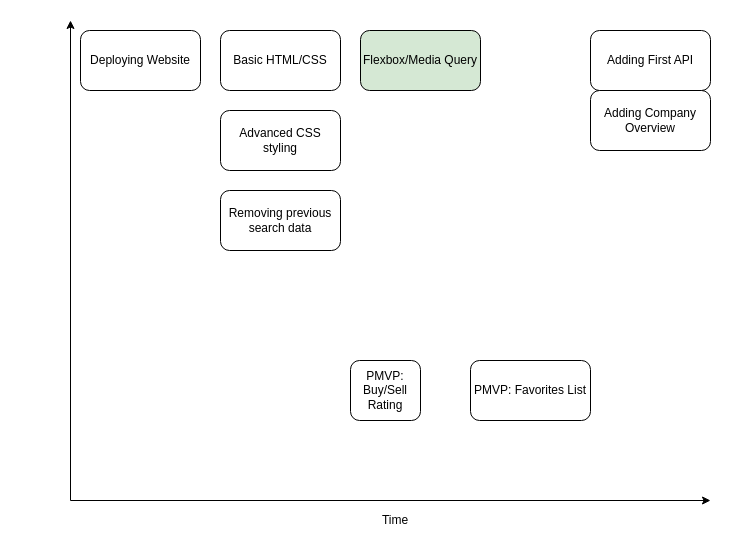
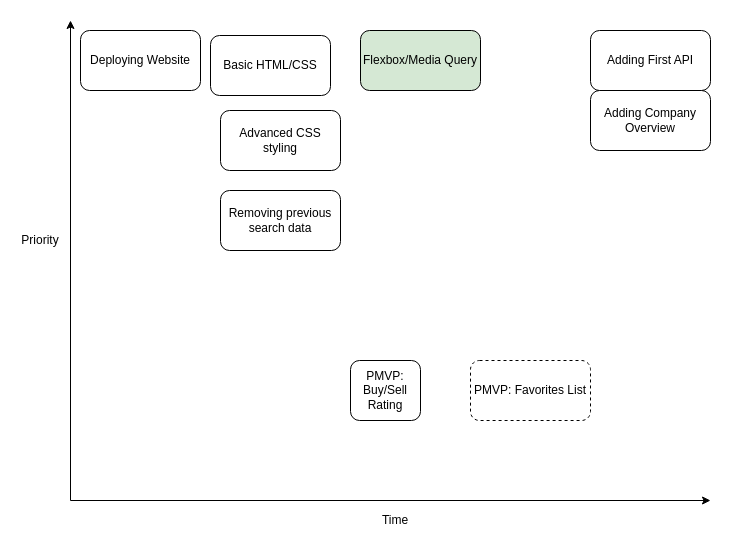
- <mxCell id="7" value="Basic HTML/CSS" style="rounded=1;whiteSpace=wrap;html=1;" vertex="1" parent="1"><mxGeometry x="220" y="30" width="120" height="60" as="geometry" /></mxCell>
+ <mxCell id="7" value="Basic HTML/CSS" style="rounded=1;whiteSpace=wrap;html=1;" vertex="1" parent="1"><mxGeometry x="210" y="35" width="120" height="60" as="geometry" /></mxCell>
+ <mxCell id="5" value="Priority" style="text;html=1;strokeColor=none;fillColor=none;align=center;verticalAlign=middle;whiteSpace=wrap;rounded=0;" vertex="1" parent="1"><mxGeometry x="20" y="230" width="40" height="20" as="geometry" /></mxCell>
- <mxCell id="9" value="PMVP: Favorites List" style="rounded=1;whiteSpace=wrap;html=1;" vertex="1" parent="1"><mxGeometry x="470" y="360" width="120" height="60" as="geometry" /></mxCell>
+ <mxCell id="9" value="PMVP: Favorites List" style="rounded=1;whiteSpace=wrap;html=1;dashed=1;" vertex="1" parent="1"><mxGeometry x="470" y="360" width="120" height="60" as="geometry" /></mxCell>
